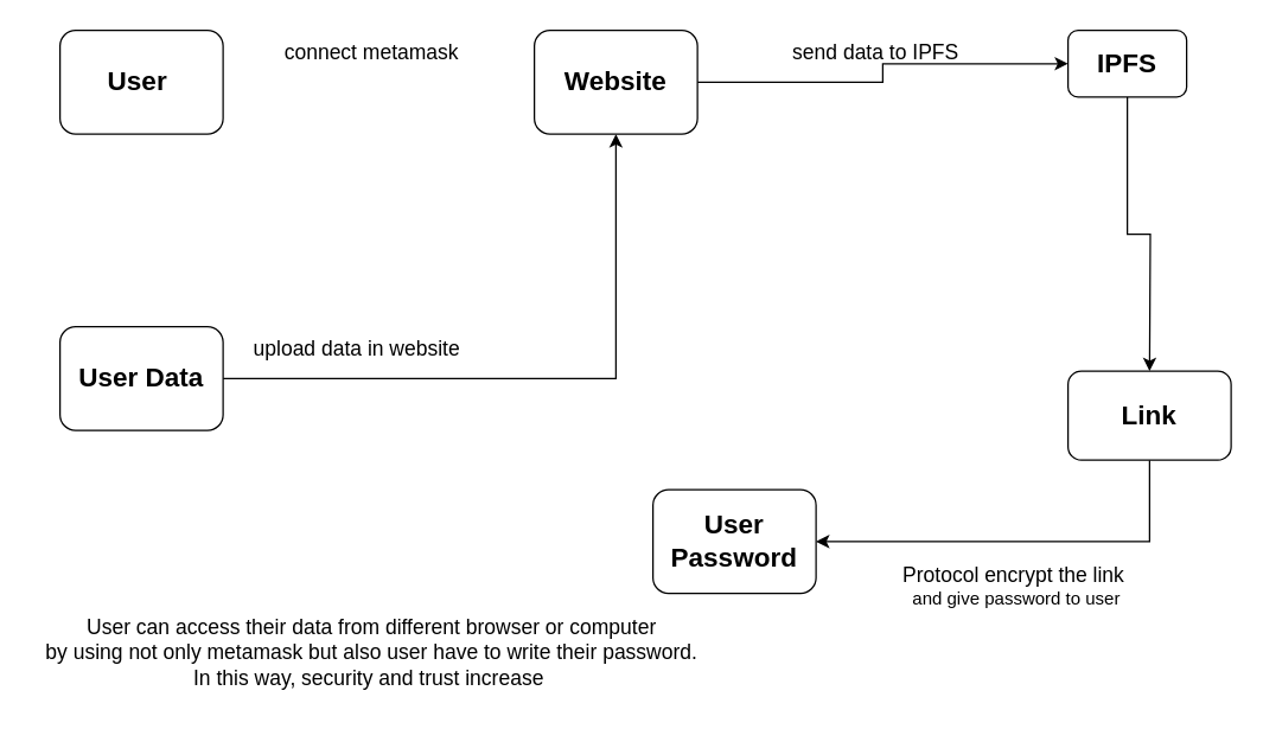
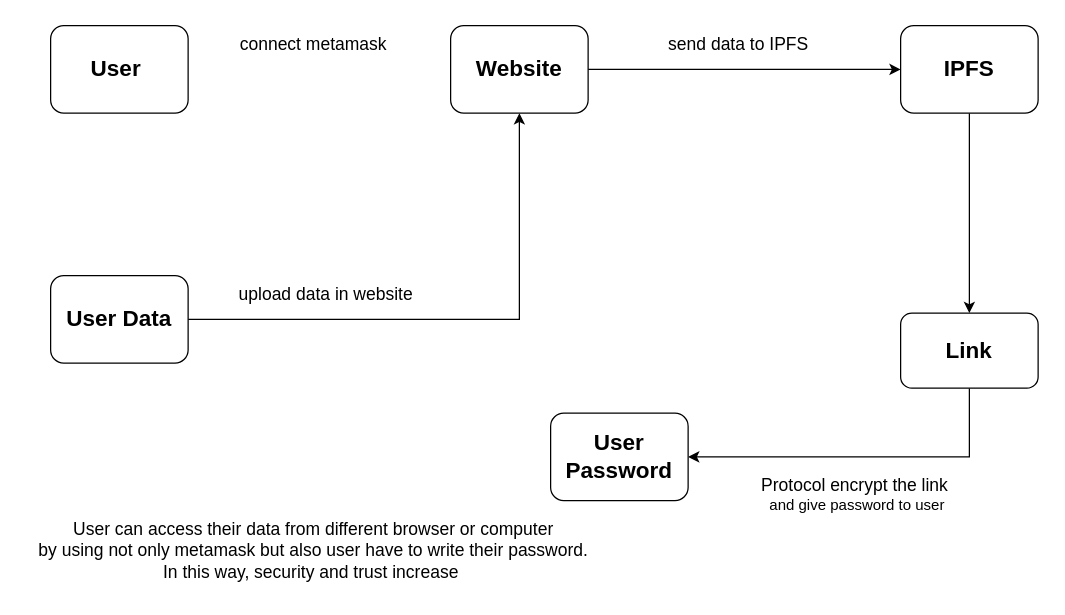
- <mxCell id="10" value="&lt;h2&gt;IPFS&lt;/h2&gt;" style="rounded=1;whiteSpace=wrap;html=1;" vertex="1" parent="1"><mxGeometry x="720" y="20" width="80" height="45" as="geometry" /></mxCell>
+ <mxCell id="10" value="&lt;h2&gt;IPFS&lt;/h2&gt;" style="rounded=1;whiteSpace=wrap;html=1;" vertex="1" parent="1"><mxGeometry x="720" y="20" width="110" height="70" as="geometry" /></mxCell>
- <mxCell id="8" value="&lt;font style=&quot;font-size: 14px;&quot;&gt;upload data in website&lt;/font&gt;" style="text;html=1;resizable=0;autosize=1;align=center;verticalAlign=middle;points=[];fillColor=none;strokeColor=none;rounded=0;" vertex="1" parent="1"><mxGeometry x="160" y="220" width="160" height="30" as="geometry" /></mxCell>
+ <mxCell id="8" value="&lt;font style=&quot;font-size: 14px;&quot;&gt;upload data in website&lt;/font&gt;" style="text;html=1;resizable=0;autosize=1;align=center;verticalAlign=middle;points=[];fillColor=none;strokeColor=none;rounded=0;" vertex="1" parent="1"><mxGeometry x="180" y="220" width="160" height="30" as="geometry" /></mxCell>
